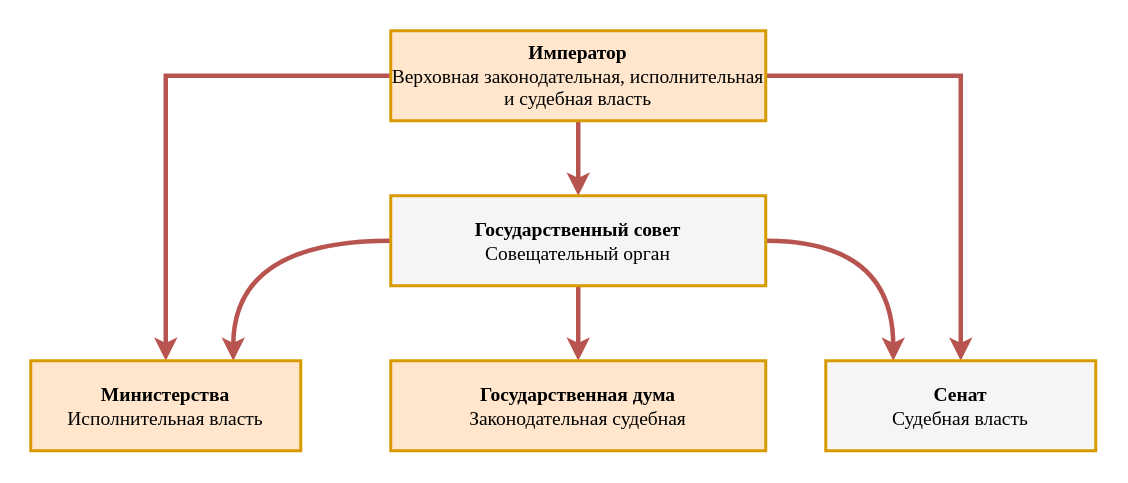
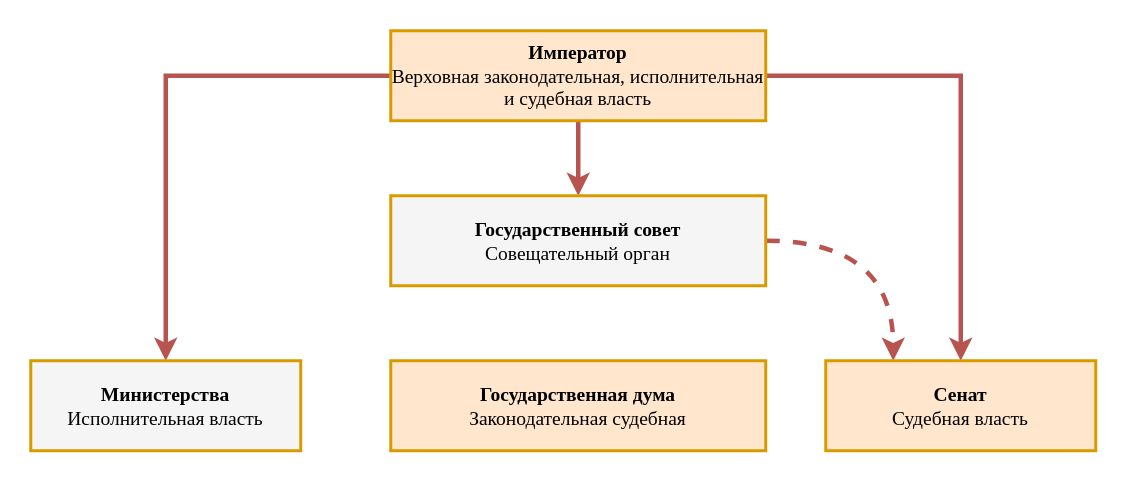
- <mxCell id="8" style="edgeStyle=orthogonalEdgeStyle;rounded=0;orthogonalLoop=1;jettySize=auto;html=1;entryX=0.25;entryY=0;entryDx=0;entryDy=0;elbow=vertical;curved=1;fillColor=#f8cecc;strokeColor=#b85450;strokeWidth=3;" edge="1" parent="1" source="9" target="12"><mxGeometry relative="1" as="geometry" /></mxCell>
+ <mxCell id="8" style="edgeStyle=orthogonalEdgeStyle;rounded=0;orthogonalLoop=1;jettySize=auto;html=1;entryX=0.25;entryY=0;entryDx=0;entryDy=0;elbow=vertical;curved=1;fillColor=#f8cecc;strokeColor=#b85450;strokeWidth=3;dashed=1;" edge="1" parent="1" source="9" target="12"><mxGeometry relative="1" as="geometry" /></mxCell>
- <mxCell id="7" style="edgeStyle=orthogonalEdgeStyle;rounded=0;orthogonalLoop=1;jettySize=auto;html=1;entryX=0.75;entryY=0;entryDx=0;entryDy=0;curved=1;fillColor=#f8cecc;strokeColor=#b85450;strokeWidth=3;" edge="1" parent="1" source="9" target="11"><mxGeometry relative="1" as="geometry" /></mxCell>
- <mxCell id="6" style="edgeStyle=orthogonalEdgeStyle;rounded=0;orthogonalLoop=1;jettySize=auto;html=1;entryX=0.5;entryY=0;entryDx=0;entryDy=0;fillColor=#f8cecc;strokeColor=#b85450;strokeWidth=3;" edge="1" parent="1" source="9" target="10"><mxGeometry relative="1" as="geometry" /></mxCell>
- <mxCell id="11" value="&lt;b style=&quot;font-size: 13px;&quot;&gt;Министерства&lt;br style=&quot;font-size: 13px;&quot;&gt;&lt;/b&gt;Исполнительная власть" style="rounded=0;whiteSpace=wrap;html=1;fontSize=13;fontFamily=Verdana;fillColor=#ffe6cc;strokeColor=#d79b00;strokeWidth=2;" vertex="1" parent="1"><mxGeometry x="20" y="240" width="180" height="60" as="geometry" /></mxCell>
+ <mxCell id="11" value="&lt;b style=&quot;font-size: 13px;&quot;&gt;Министерства&lt;br style=&quot;font-size: 13px;&quot;&gt;&lt;/b&gt;Исполнительная власть" style="rounded=0;whiteSpace=wrap;html=1;fontSize=13;fontFamily=Verdana;fillColor=#f5f5f5;strokeColor=#d79b00;strokeWidth=2;" vertex="1" parent="1"><mxGeometry x="20" y="240" width="180" height="60" as="geometry" /></mxCell>
- <mxCell id="12" value="&lt;b style=&quot;font-size: 13px;&quot;&gt;Сенат&lt;br style=&quot;font-size: 13px;&quot;&gt;&lt;/b&gt;Судебная власть" style="rounded=0;whiteSpace=wrap;html=1;fontSize=13;fontFamily=Verdana;fillColor=#f5f5f5;strokeColor=#d79b00;strokeWidth=2;" vertex="1" parent="1"><mxGeometry x="550" y="240" width="180" height="60" as="geometry" /></mxCell>
+ <mxCell id="12" value="&lt;b style=&quot;font-size: 13px;&quot;&gt;Сенат&lt;br style=&quot;font-size: 13px;&quot;&gt;&lt;/b&gt;Судебная власть" style="rounded=0;whiteSpace=wrap;html=1;fontSize=13;fontFamily=Verdana;fillColor=#ffe6cc;strokeColor=#d79b00;strokeWidth=2;" vertex="1" parent="1"><mxGeometry x="550" y="240" width="180" height="60" as="geometry" /></mxCell>
